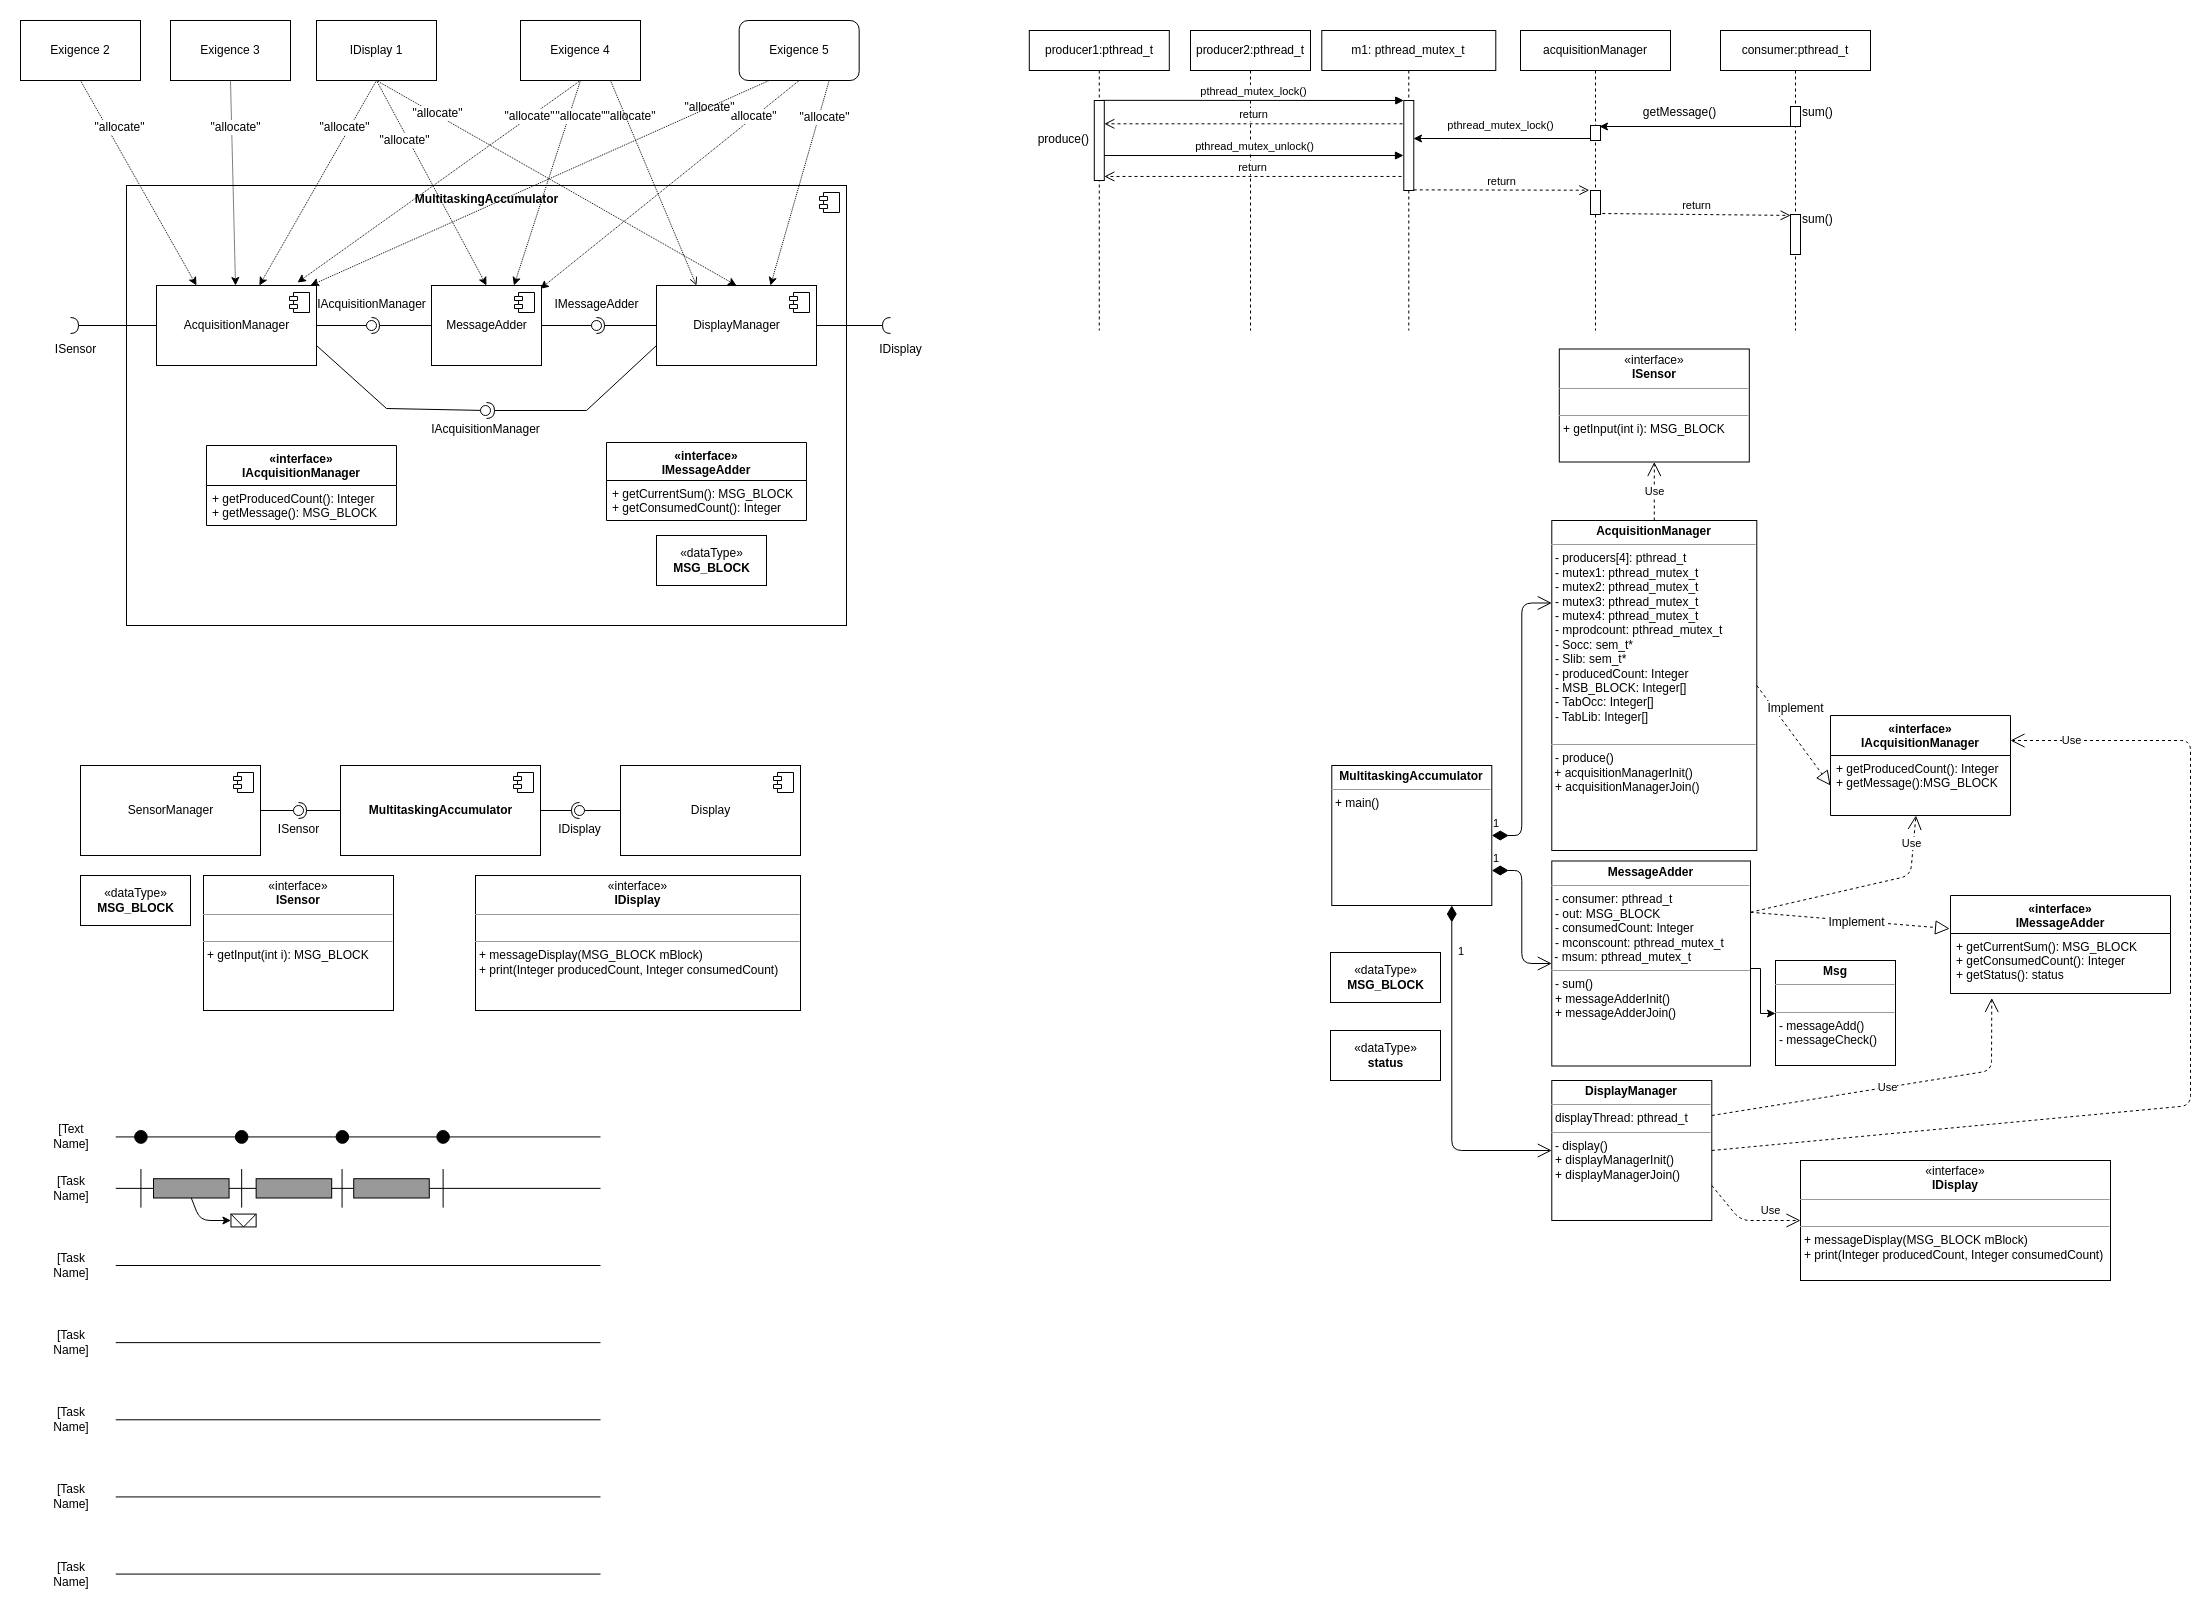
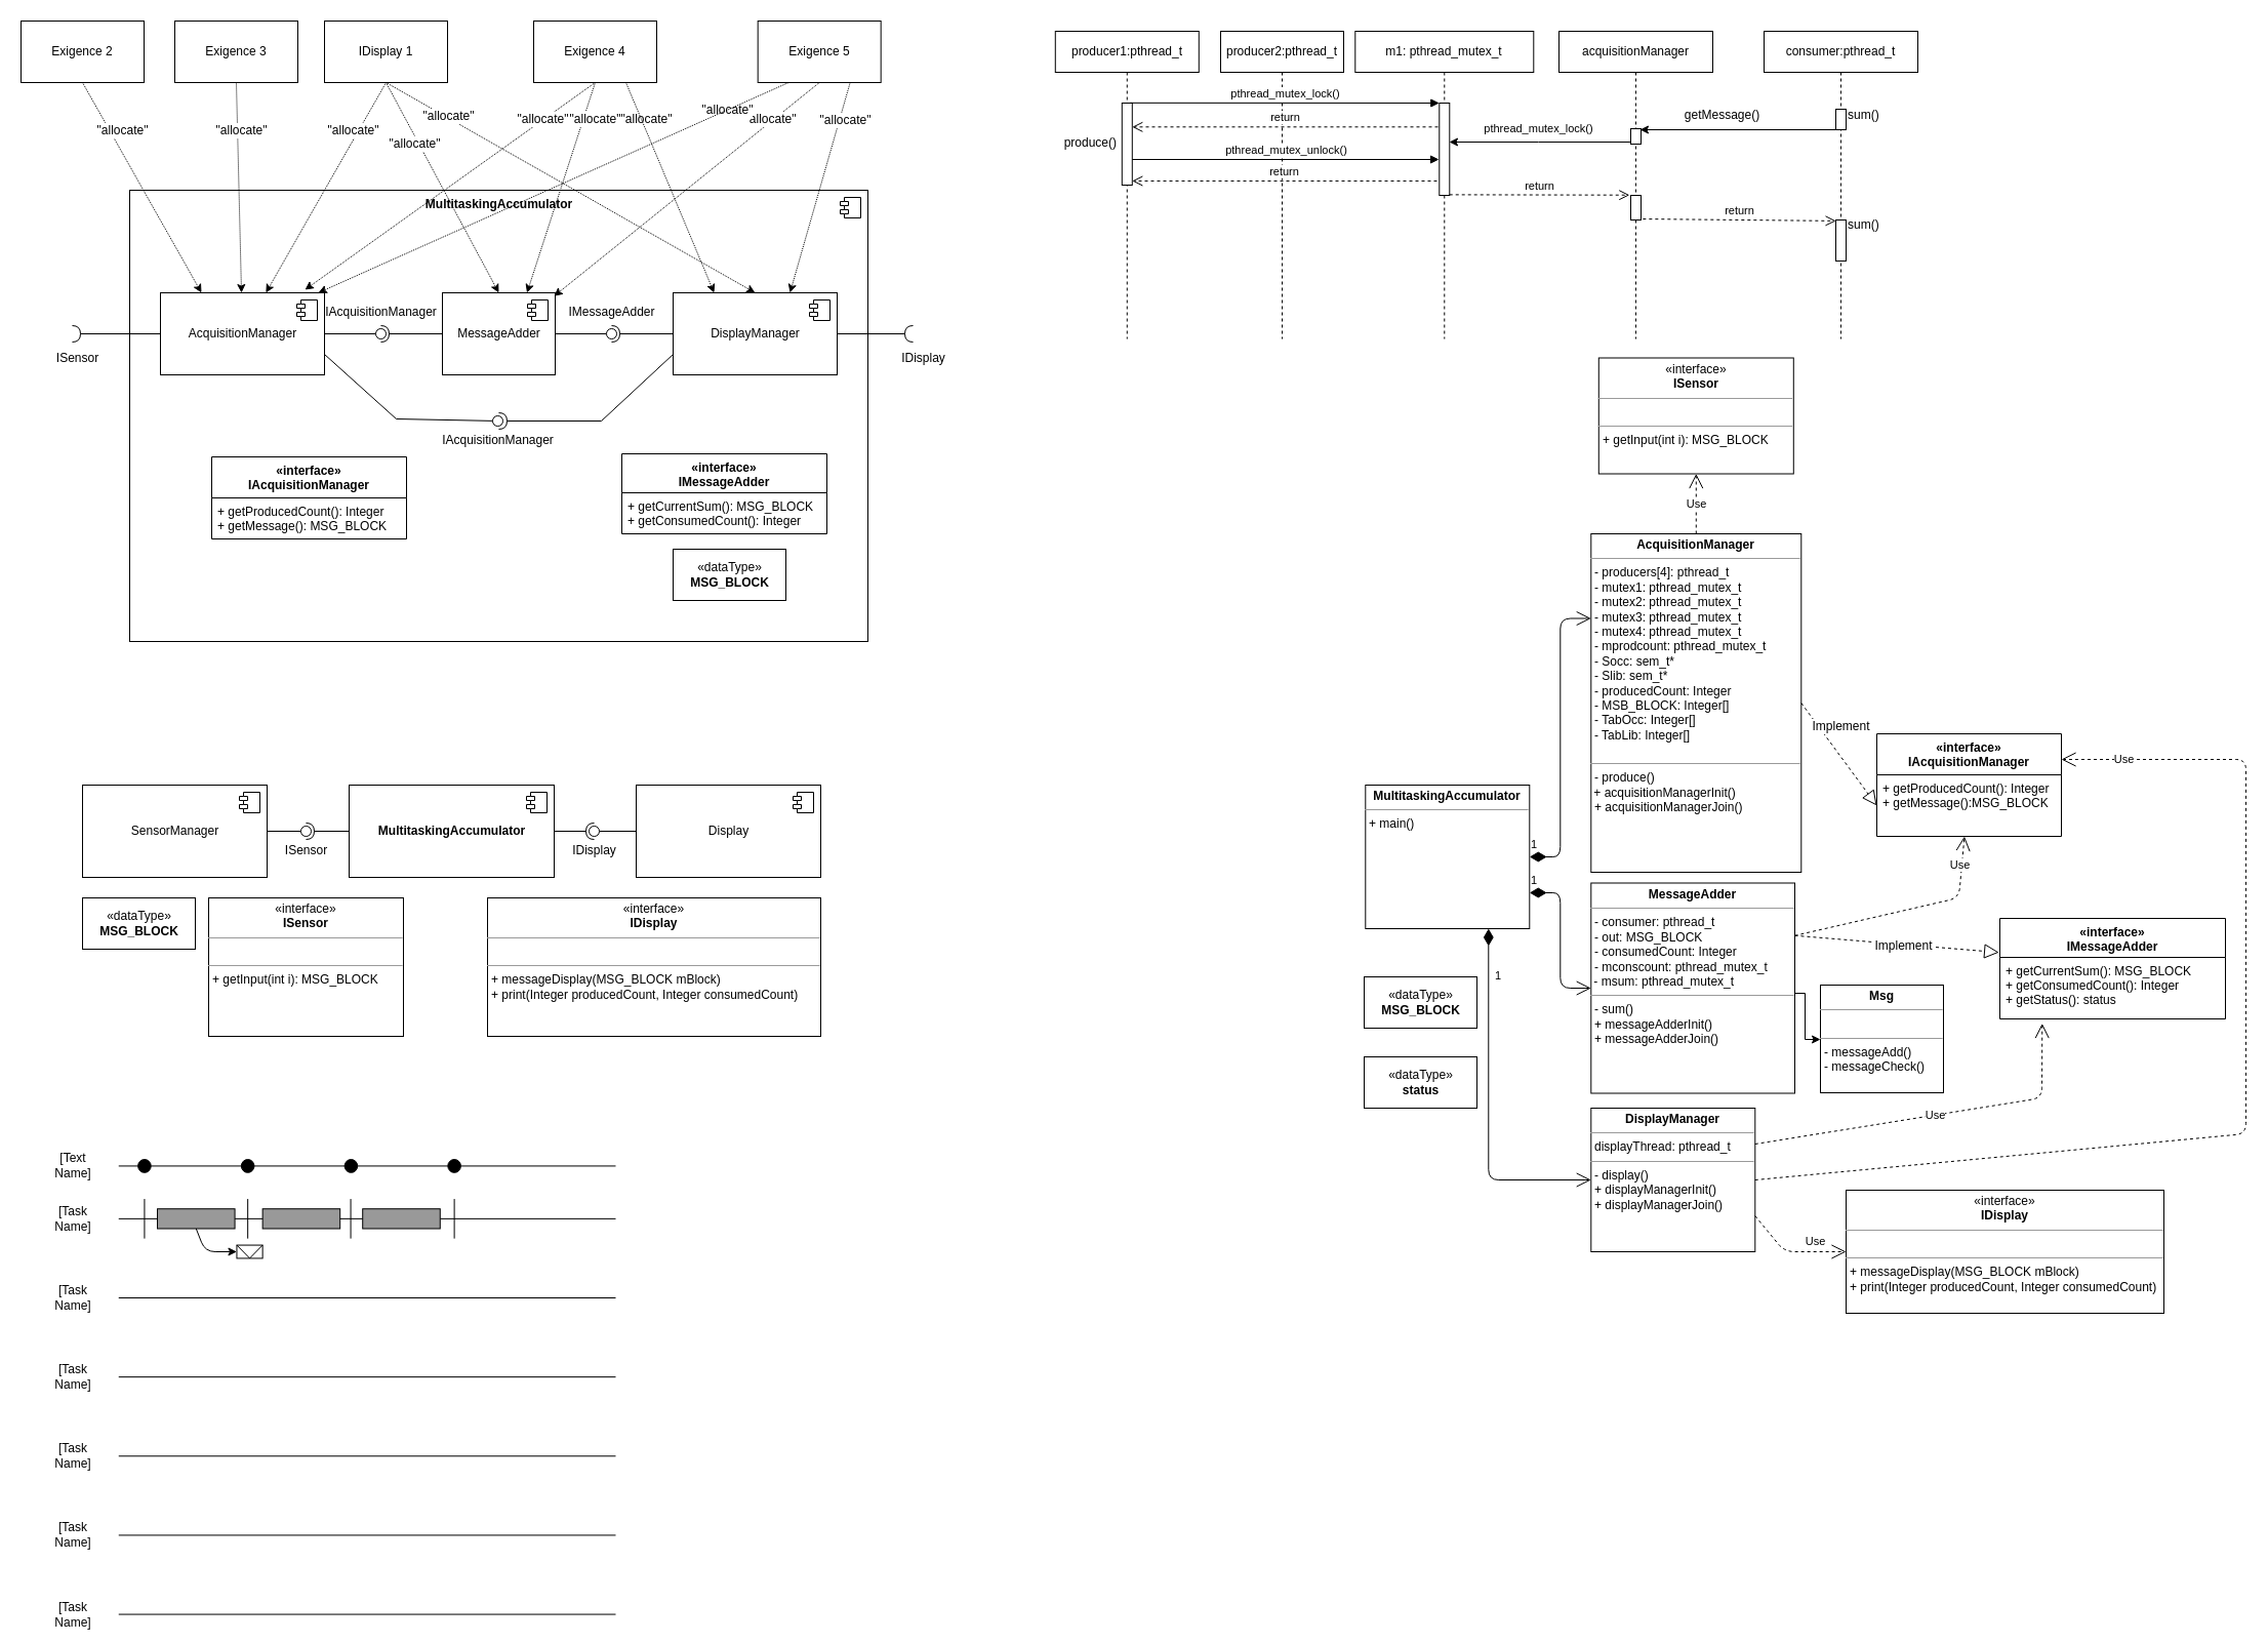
- <mxCell id="148" value="Exigence 5" style="whiteSpace=wrap;html=1;rounded=1;" parent="1" vertex="1"><mxGeometry x="738.67" y="20" width="120" height="60" as="geometry" /></mxCell>
+ <mxCell id="148" value="Exigence 5" style="rounded=0;whiteSpace=wrap;html=1;" parent="1" vertex="1"><mxGeometry x="738.67" y="20" width="120" height="60" as="geometry" /></mxCell>
- <mxCell id="155" value="" style="endArrow=open;html=1;exitX=0.75;exitY=1;exitDx=0;exitDy=0;dashed=1;dashPattern=1 1;entryX=0.25;entryY=0;entryDx=0;entryDy=0;" parent="1" source="147" target="33" edge="1"><mxGeometry width="50" height="50" relative="1" as="geometry"><mxPoint x="700" y="120" as="sourcePoint" /><mxPoint x="524" y="295" as="targetPoint" /></mxGeometry></mxCell>
+ <mxCell id="155" value="" style="endArrow=classic;html=1;exitX=0.75;exitY=1;exitDx=0;exitDy=0;dashed=1;dashPattern=1 1;entryX=0.25;entryY=0;entryDx=0;entryDy=0;" parent="1" source="147" target="33" edge="1"><mxGeometry width="50" height="50" relative="1" as="geometry"><mxPoint x="700" y="120" as="sourcePoint" /><mxPoint x="524" y="295" as="targetPoint" /></mxGeometry></mxCell>
